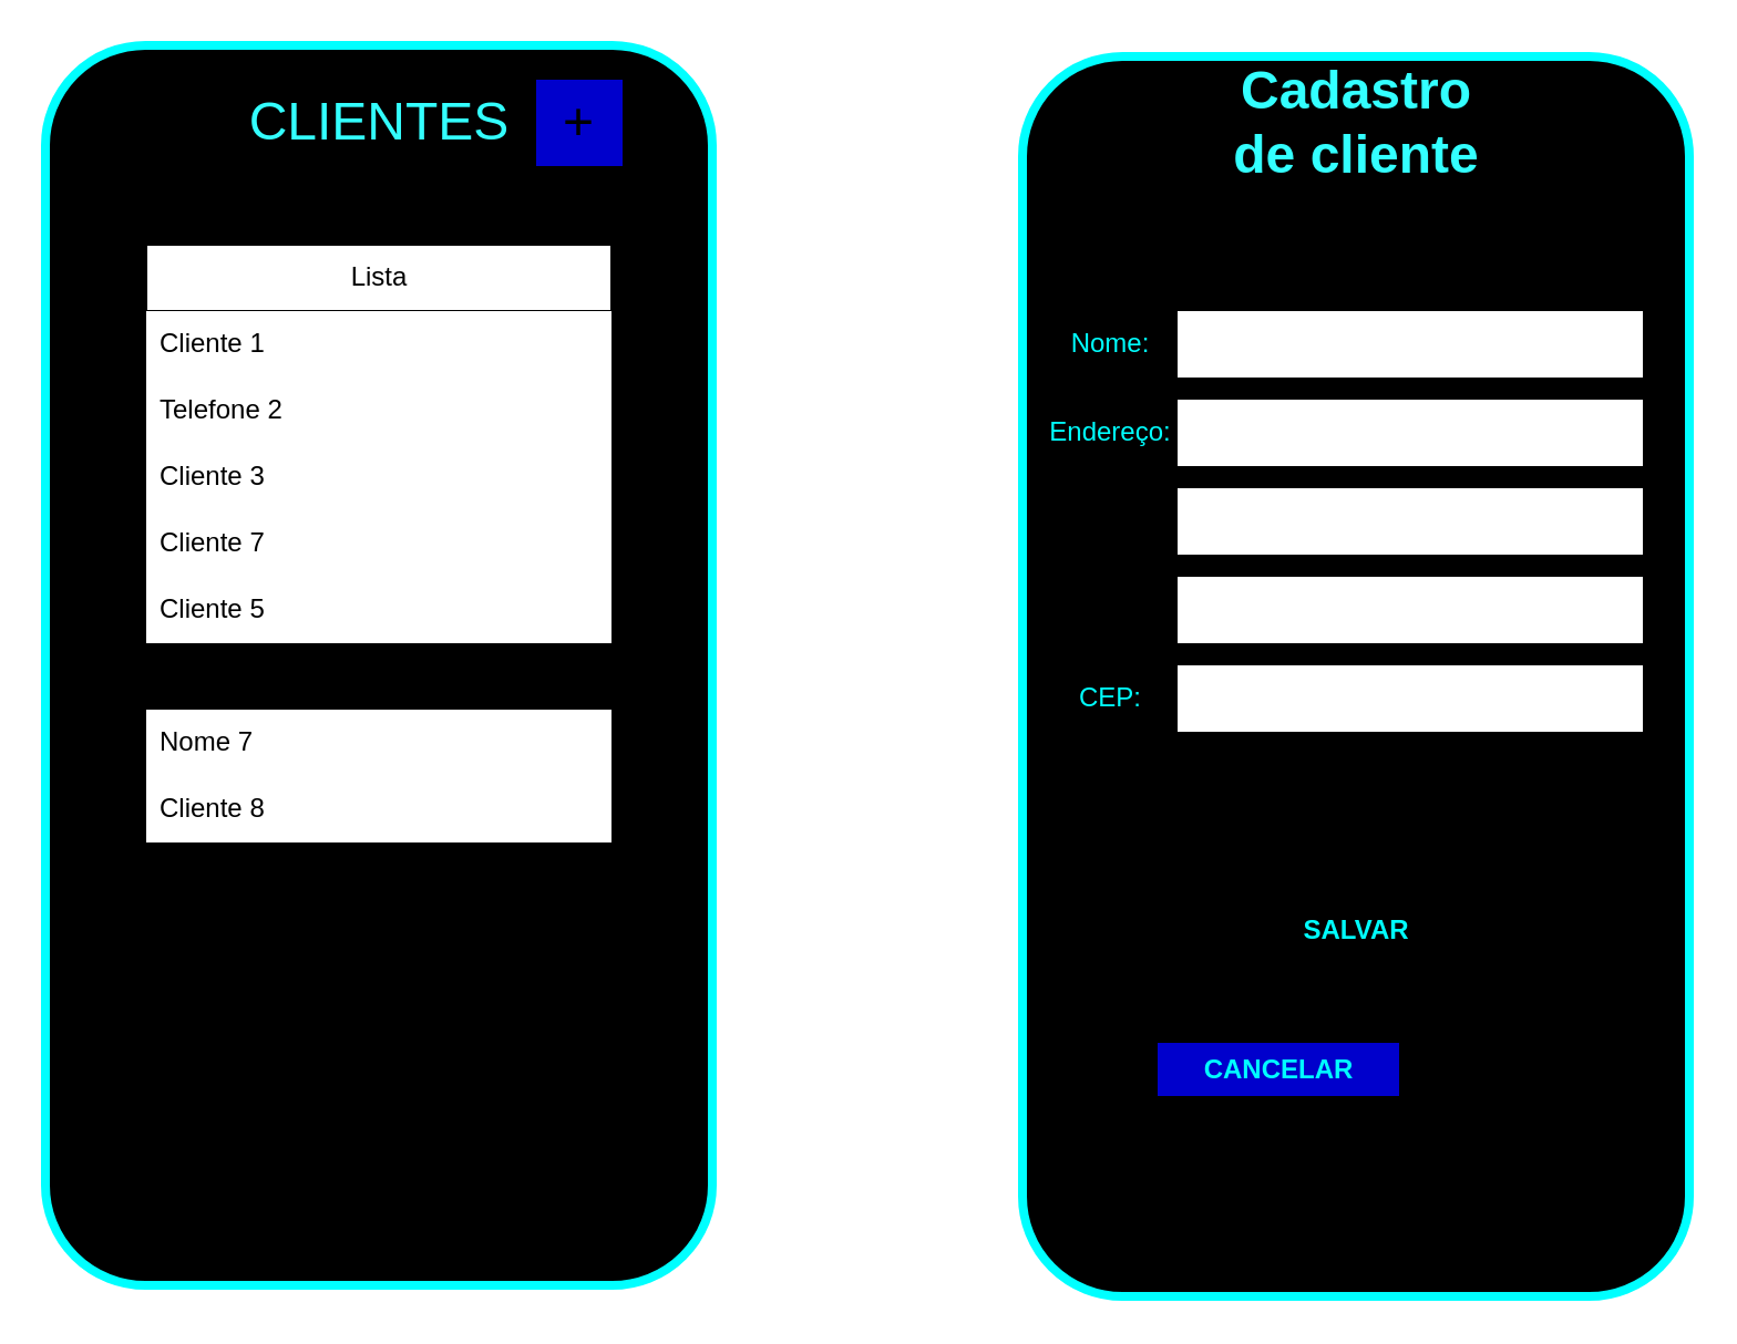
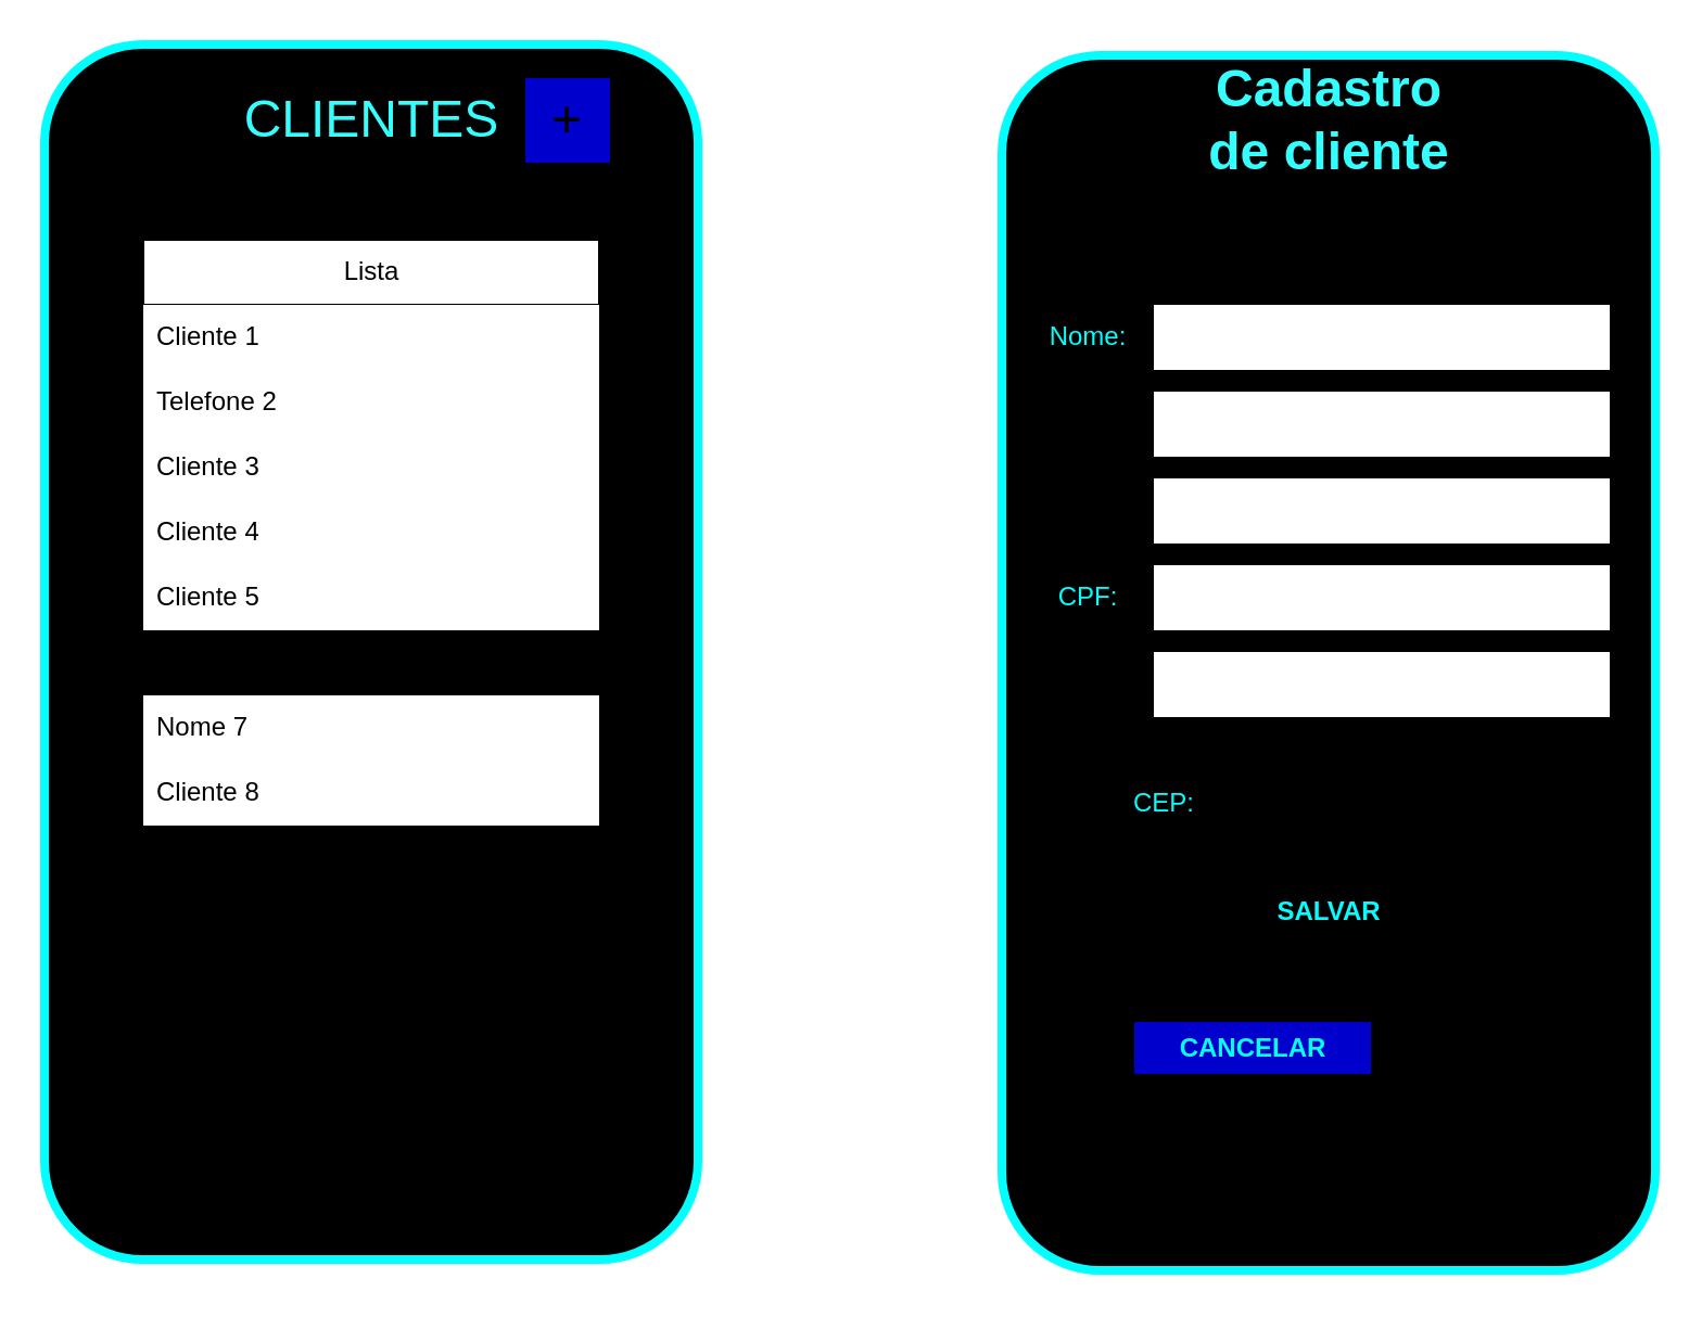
- <mxCell id="20" value="&lt;font color=&quot;#00ffff&quot;&gt;Endereço:&lt;/font&gt;" style="text;html=1;align=center;verticalAlign=middle;whiteSpace=wrap;rounded=0;" vertex="1" parent="1"><mxGeometry x="471" y="180" width="60" height="30" as="geometry" /></mxCell>
- <mxCell id="10" value="Cliente 7" style="text;strokeColor=none;fillColor=default;align=left;verticalAlign=middle;spacingLeft=4;spacingRight=4;overflow=hidden;points=[[0,0.5],[1,0.5]];portConstraint=eastwest;rotatable=0;whiteSpace=wrap;html=1;" vertex="1" parent="1"><mxGeometry x="65.5" y="230" width="210" height="30" as="geometry" /></mxCell>
+ <mxCell id="10" value="Cliente 4" style="text;strokeColor=none;fillColor=default;align=left;verticalAlign=middle;spacingLeft=4;spacingRight=4;overflow=hidden;points=[[0,0.5],[1,0.5]];portConstraint=eastwest;rotatable=0;whiteSpace=wrap;html=1;" vertex="1" parent="1"><mxGeometry x="65.5" y="230" width="210" height="30" as="geometry" /></mxCell>
+ <mxCell id="21" value="&lt;font color=&quot;#00ffff&quot;&gt;CPF:&lt;/font&gt;" style="text;html=1;align=center;verticalAlign=middle;whiteSpace=wrap;rounded=0;" vertex="1" parent="1"><mxGeometry x="471" y="260" width="60" height="30" as="geometry" /></mxCell>
- <mxCell id="23" value="&lt;font color=&quot;#00ffff&quot;&gt;CEP:&lt;/font&gt;" style="text;html=1;align=center;verticalAlign=middle;whiteSpace=wrap;rounded=0;" vertex="1" parent="1"><mxGeometry x="471" y="300" width="60" height="30" as="geometry" /></mxCell>
+ <mxCell id="23" value="&lt;font color=&quot;#00ffff&quot;&gt;CEP:&lt;/font&gt;" style="text;html=1;align=center;verticalAlign=middle;whiteSpace=wrap;rounded=0;" vertex="1" parent="1"><mxGeometry x="506" y="355" width="60" height="30" as="geometry" /></mxCell>
